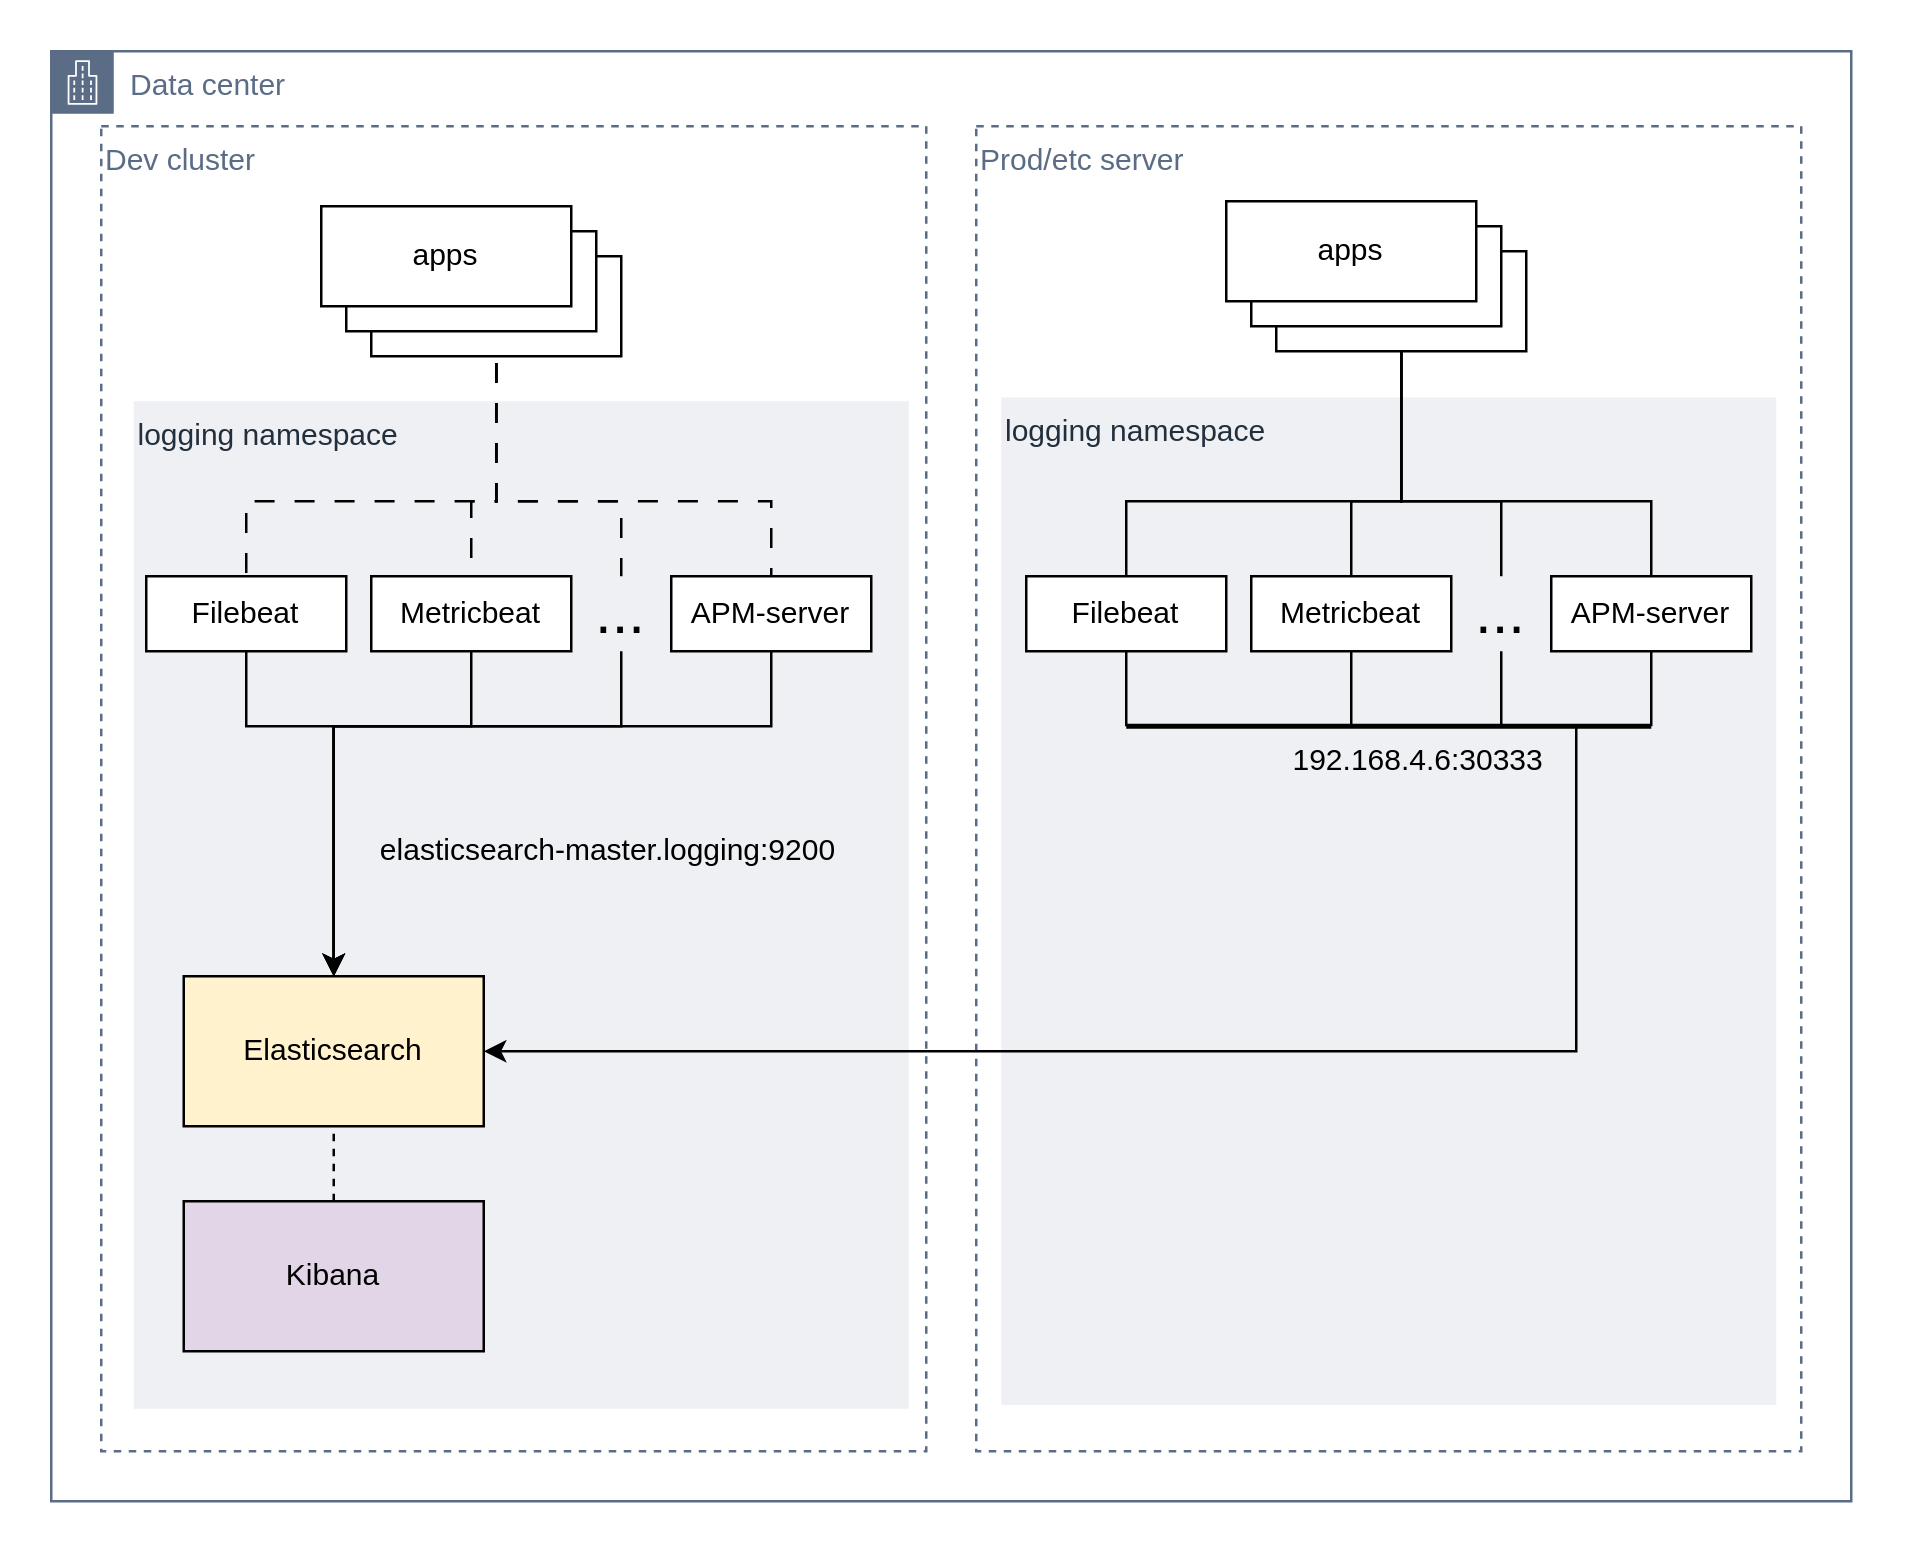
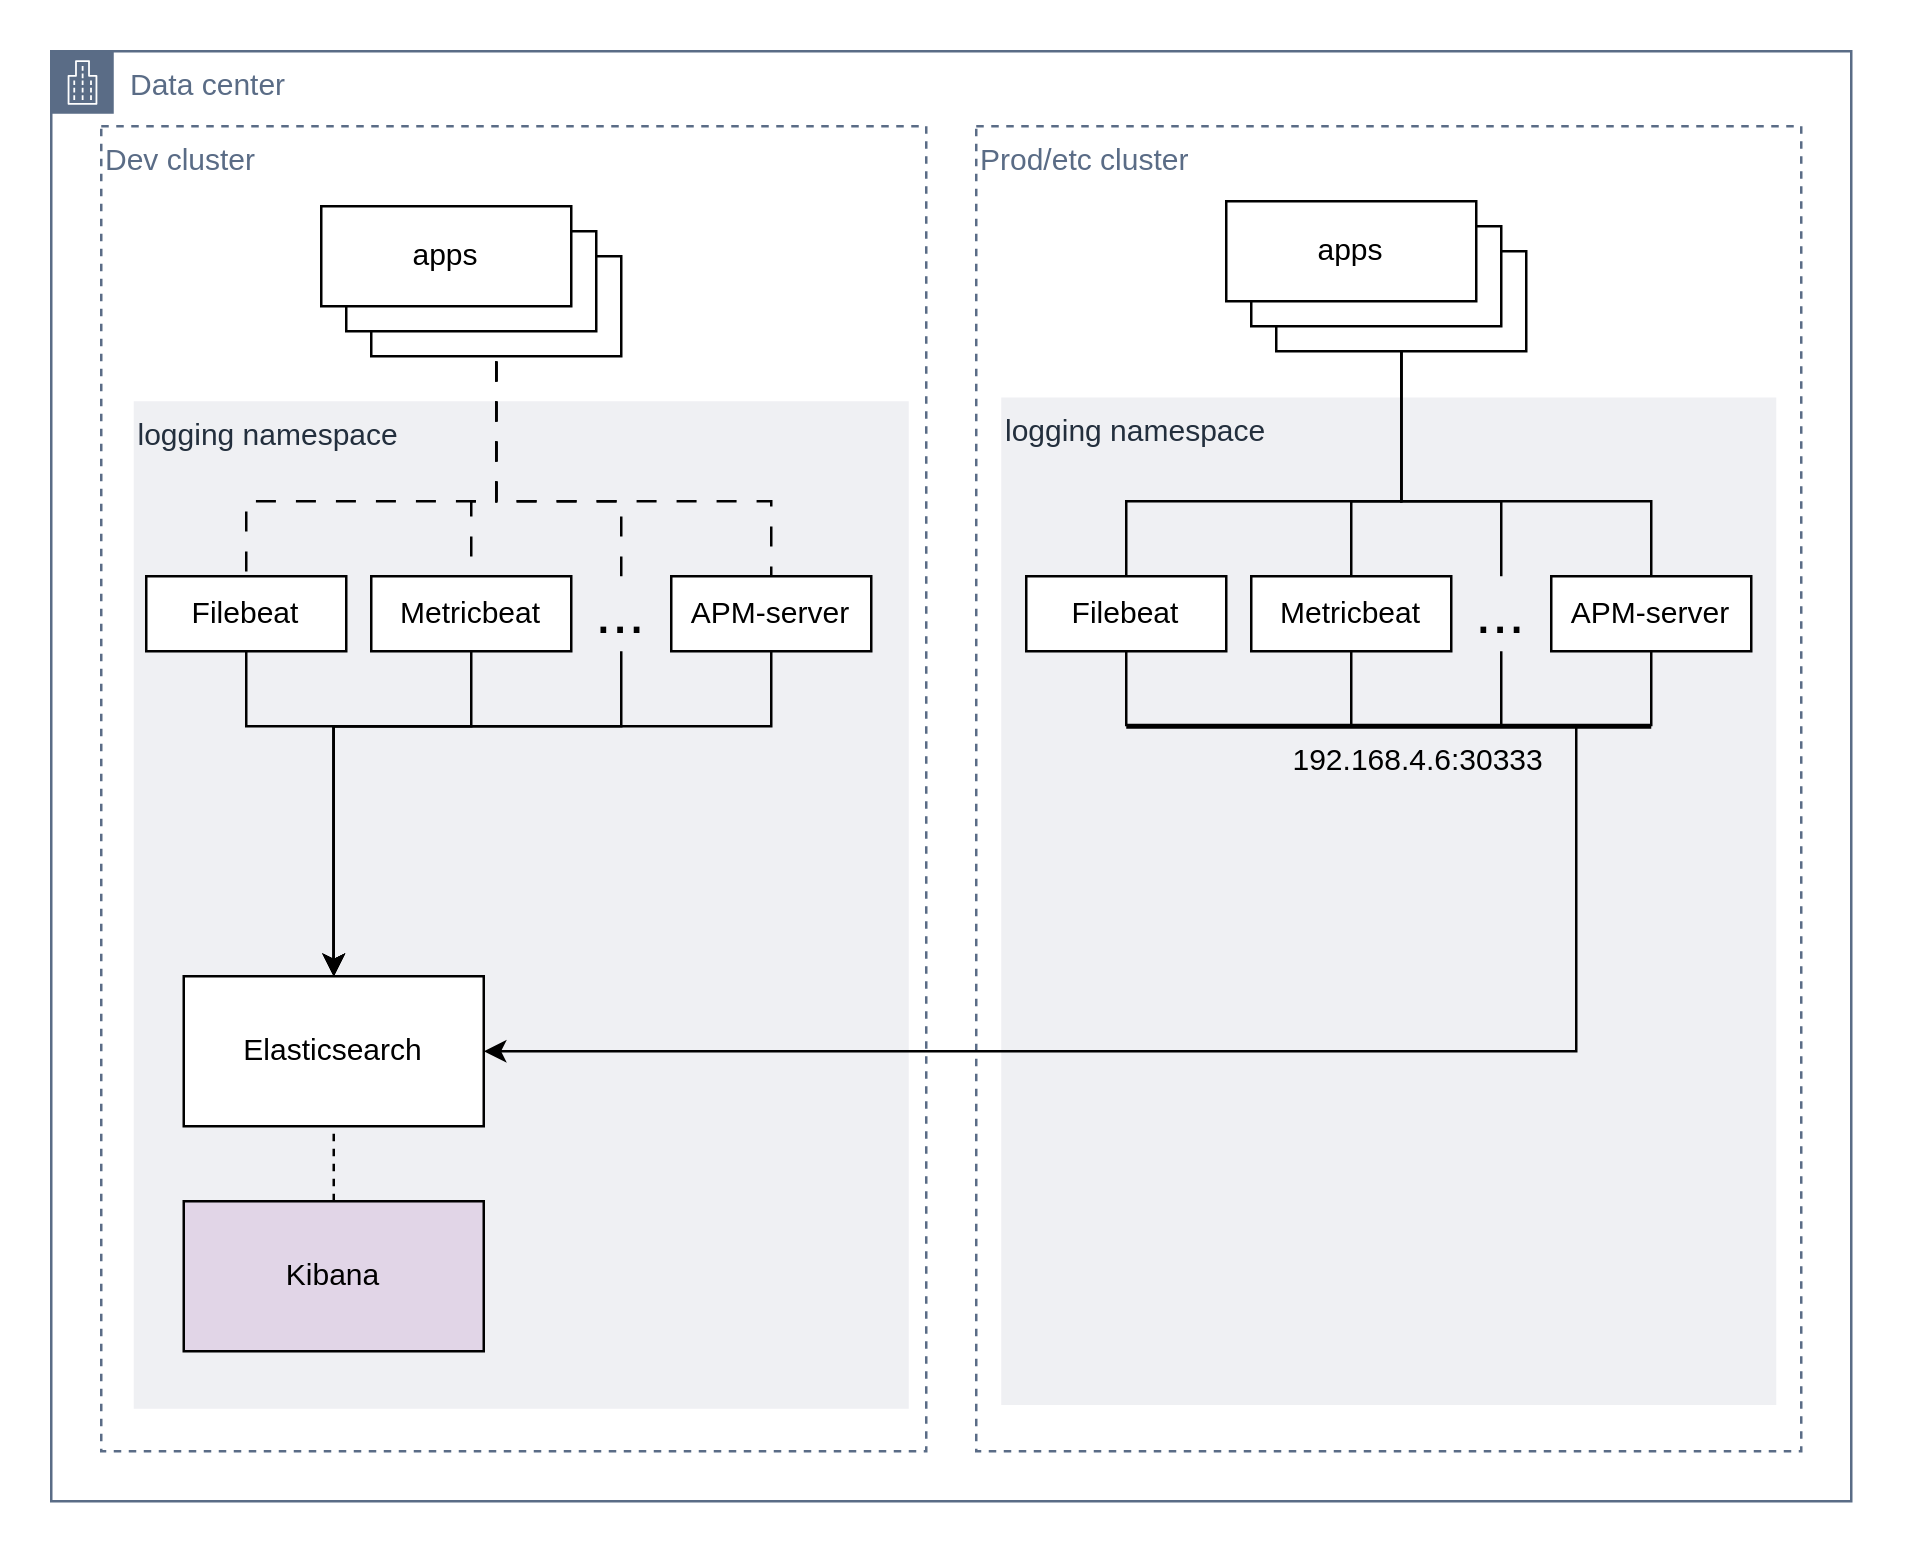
- <mxCell id="6" value="Prod/etc server" style="fillColor=none;strokeColor=#5A6C86;dashed=1;verticalAlign=top;fontStyle=0;fontColor=#5A6C86;align=left;" parent="1" vertex="1"><mxGeometry x="390" y="50" width="330" height="530" as="geometry" /></mxCell>
+ <mxCell id="6" value="Prod/etc cluster" style="fillColor=none;strokeColor=#5A6C86;dashed=1;verticalAlign=top;fontStyle=0;fontColor=#5A6C86;align=left;" parent="1" vertex="1"><mxGeometry x="390" y="50" width="330" height="530" as="geometry" /></mxCell>
- <mxCell id="10" value="elasticsearch-master.logging:9200" style="text;html=1;strokeColor=none;fillColor=none;align=center;verticalAlign=middle;whiteSpace=wrap;rounded=0;" parent="1" vertex="1"><mxGeometry x="148" y="330" width="190" height="20" as="geometry" /></mxCell>
- <mxCell id="7" value="Elasticsearch" style="rounded=0;whiteSpace=wrap;html=1;fillColor=#fff2cc;" parent="1" vertex="1"><mxGeometry x="73" y="390" width="120" height="60" as="geometry" /></mxCell>
+ <mxCell id="7" value="Elasticsearch" style="rounded=0;whiteSpace=wrap;html=1;" parent="1" vertex="1"><mxGeometry x="73" y="390" width="120" height="60" as="geometry" /></mxCell>
